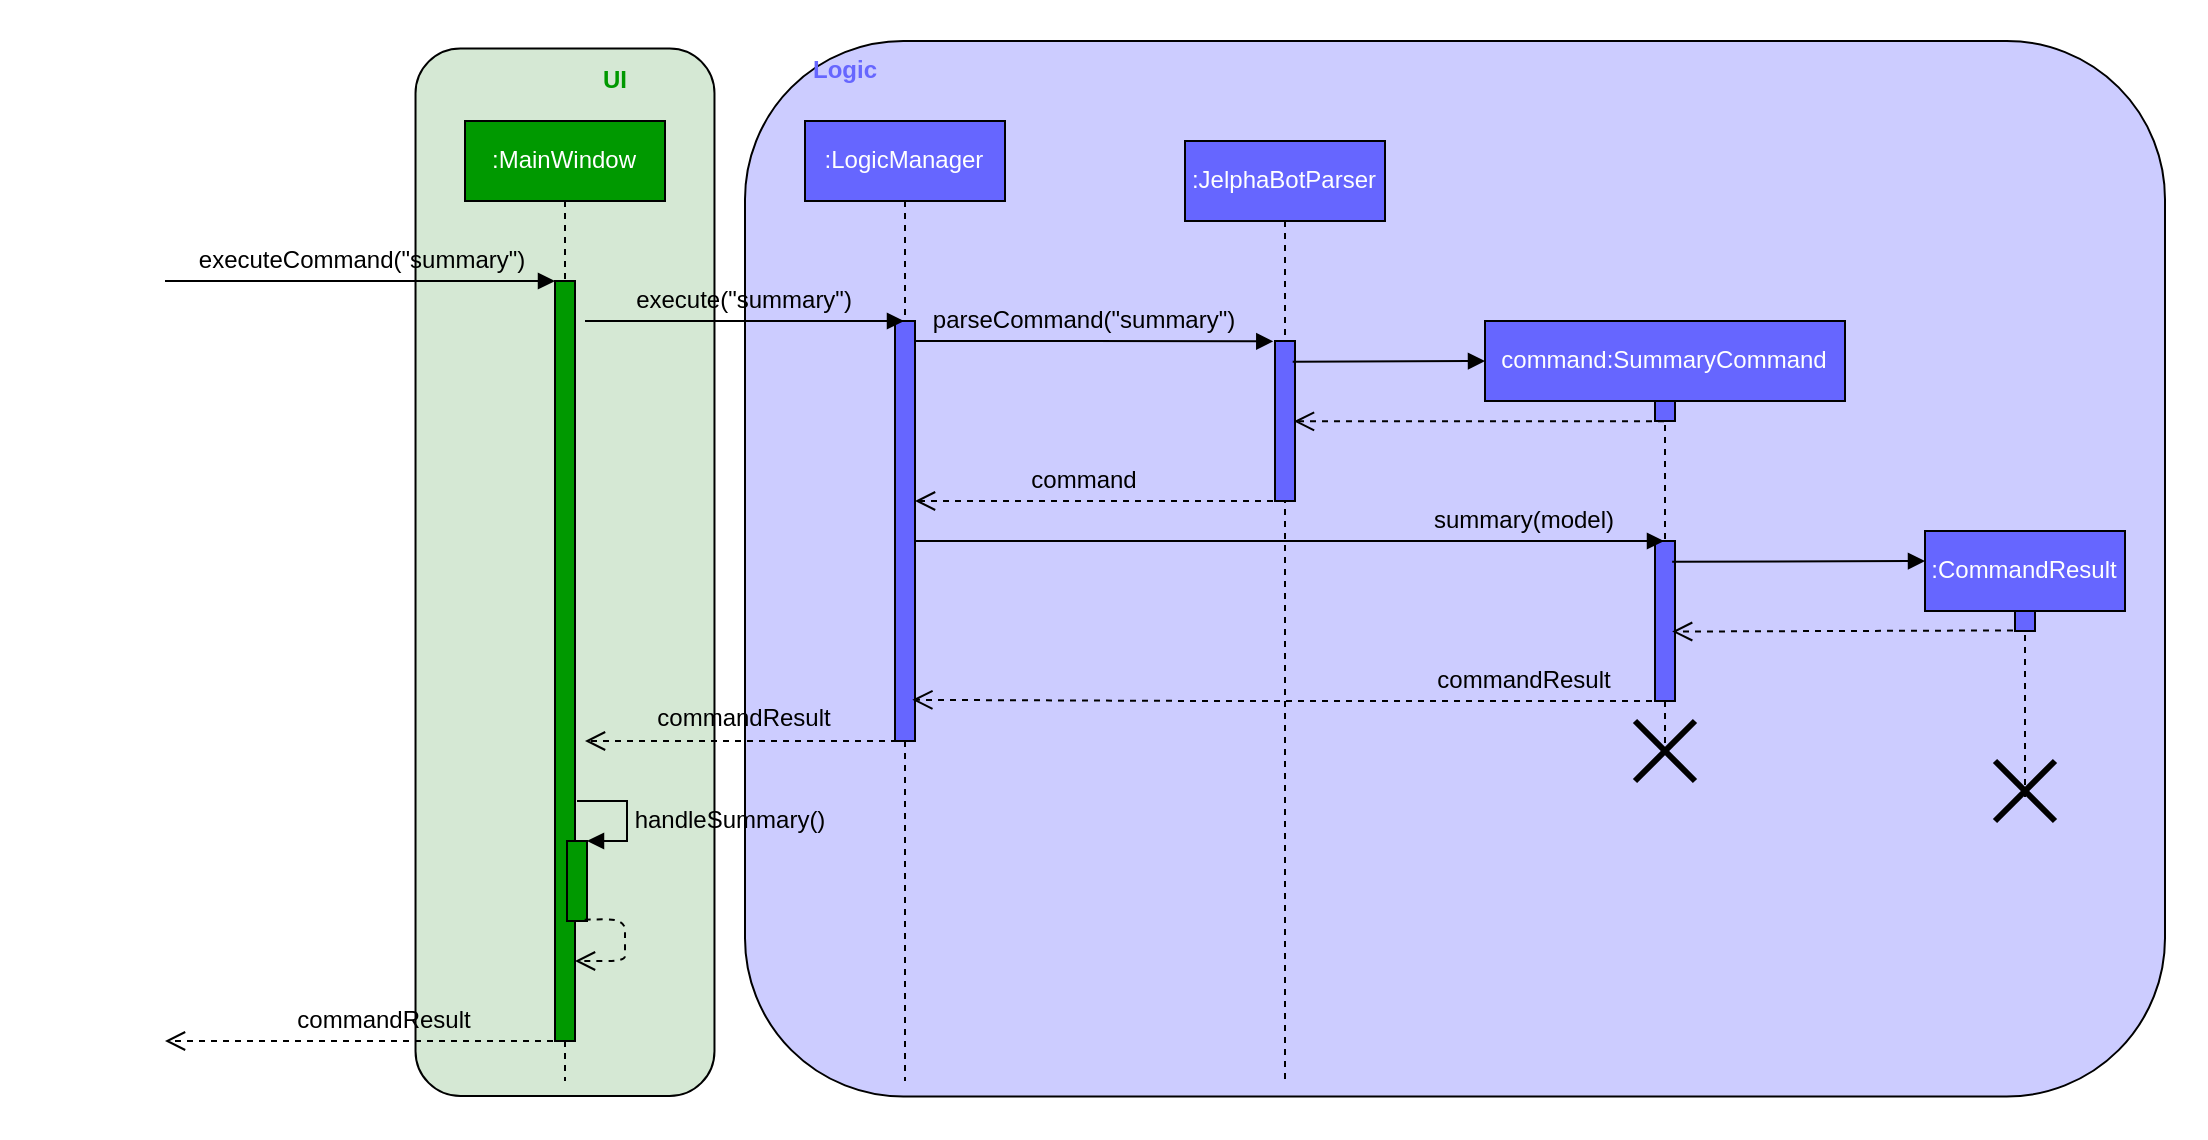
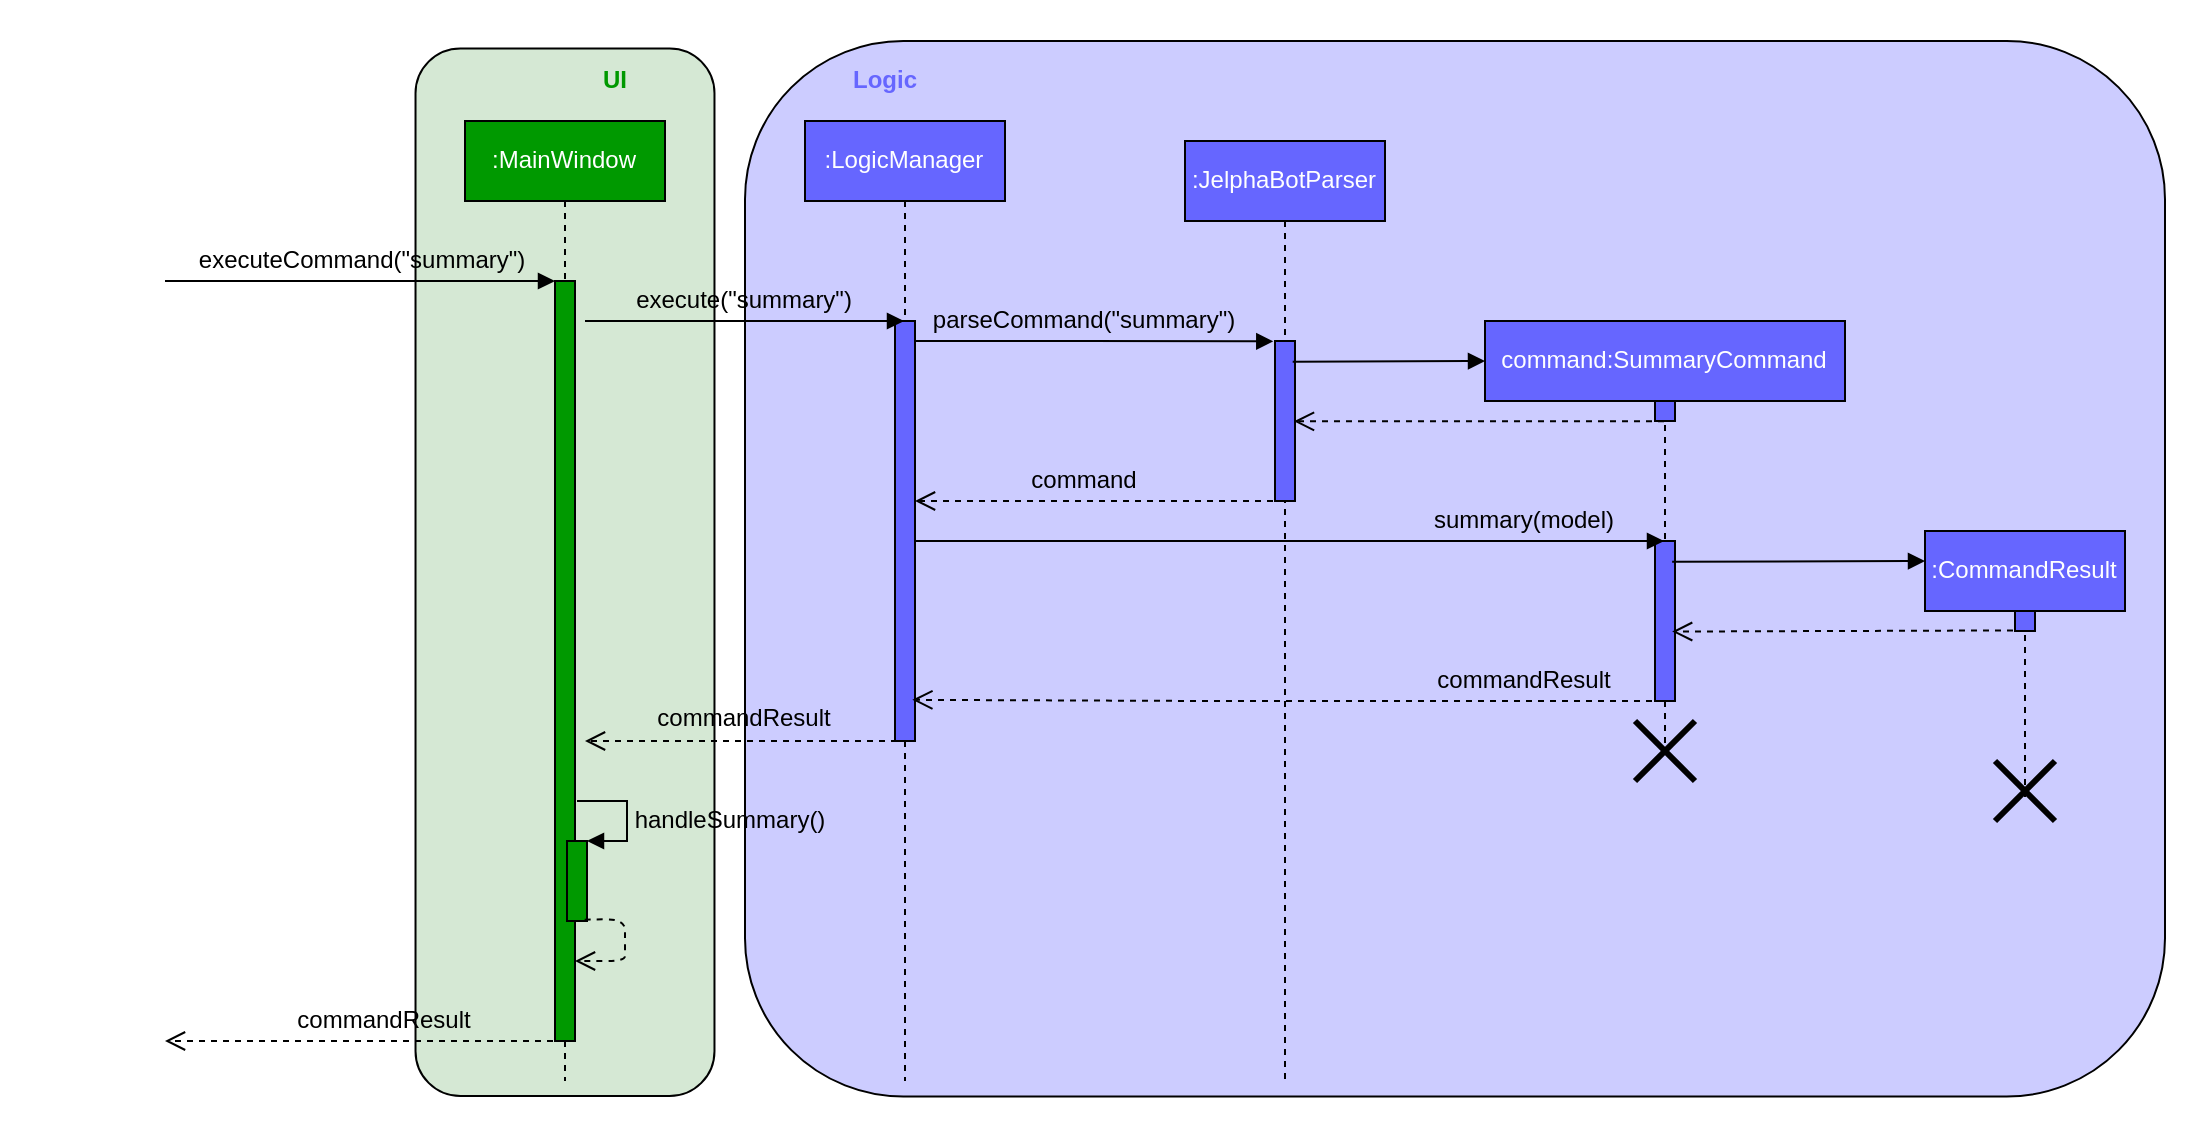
- <mxCell id="32" value="&lt;b&gt;&lt;font color=&quot;#6666ff&quot;&gt;Logic&lt;/font&gt;&lt;/b&gt;" style="text;html=1;align=center;verticalAlign=middle;resizable=0;points=[];autosize=1;" parent="1" vertex="1"><mxGeometry x="397" y="25" width="50" height="20" as="geometry" /></mxCell>
+ <mxCell id="32" value="&lt;b&gt;&lt;font color=&quot;#6666ff&quot;&gt;Logic&lt;/font&gt;&lt;/b&gt;" style="text;html=1;align=center;verticalAlign=middle;resizable=0;points=[];autosize=1;" parent="1" vertex="1"><mxGeometry x="417" y="30" width="50" height="20" as="geometry" /></mxCell>
